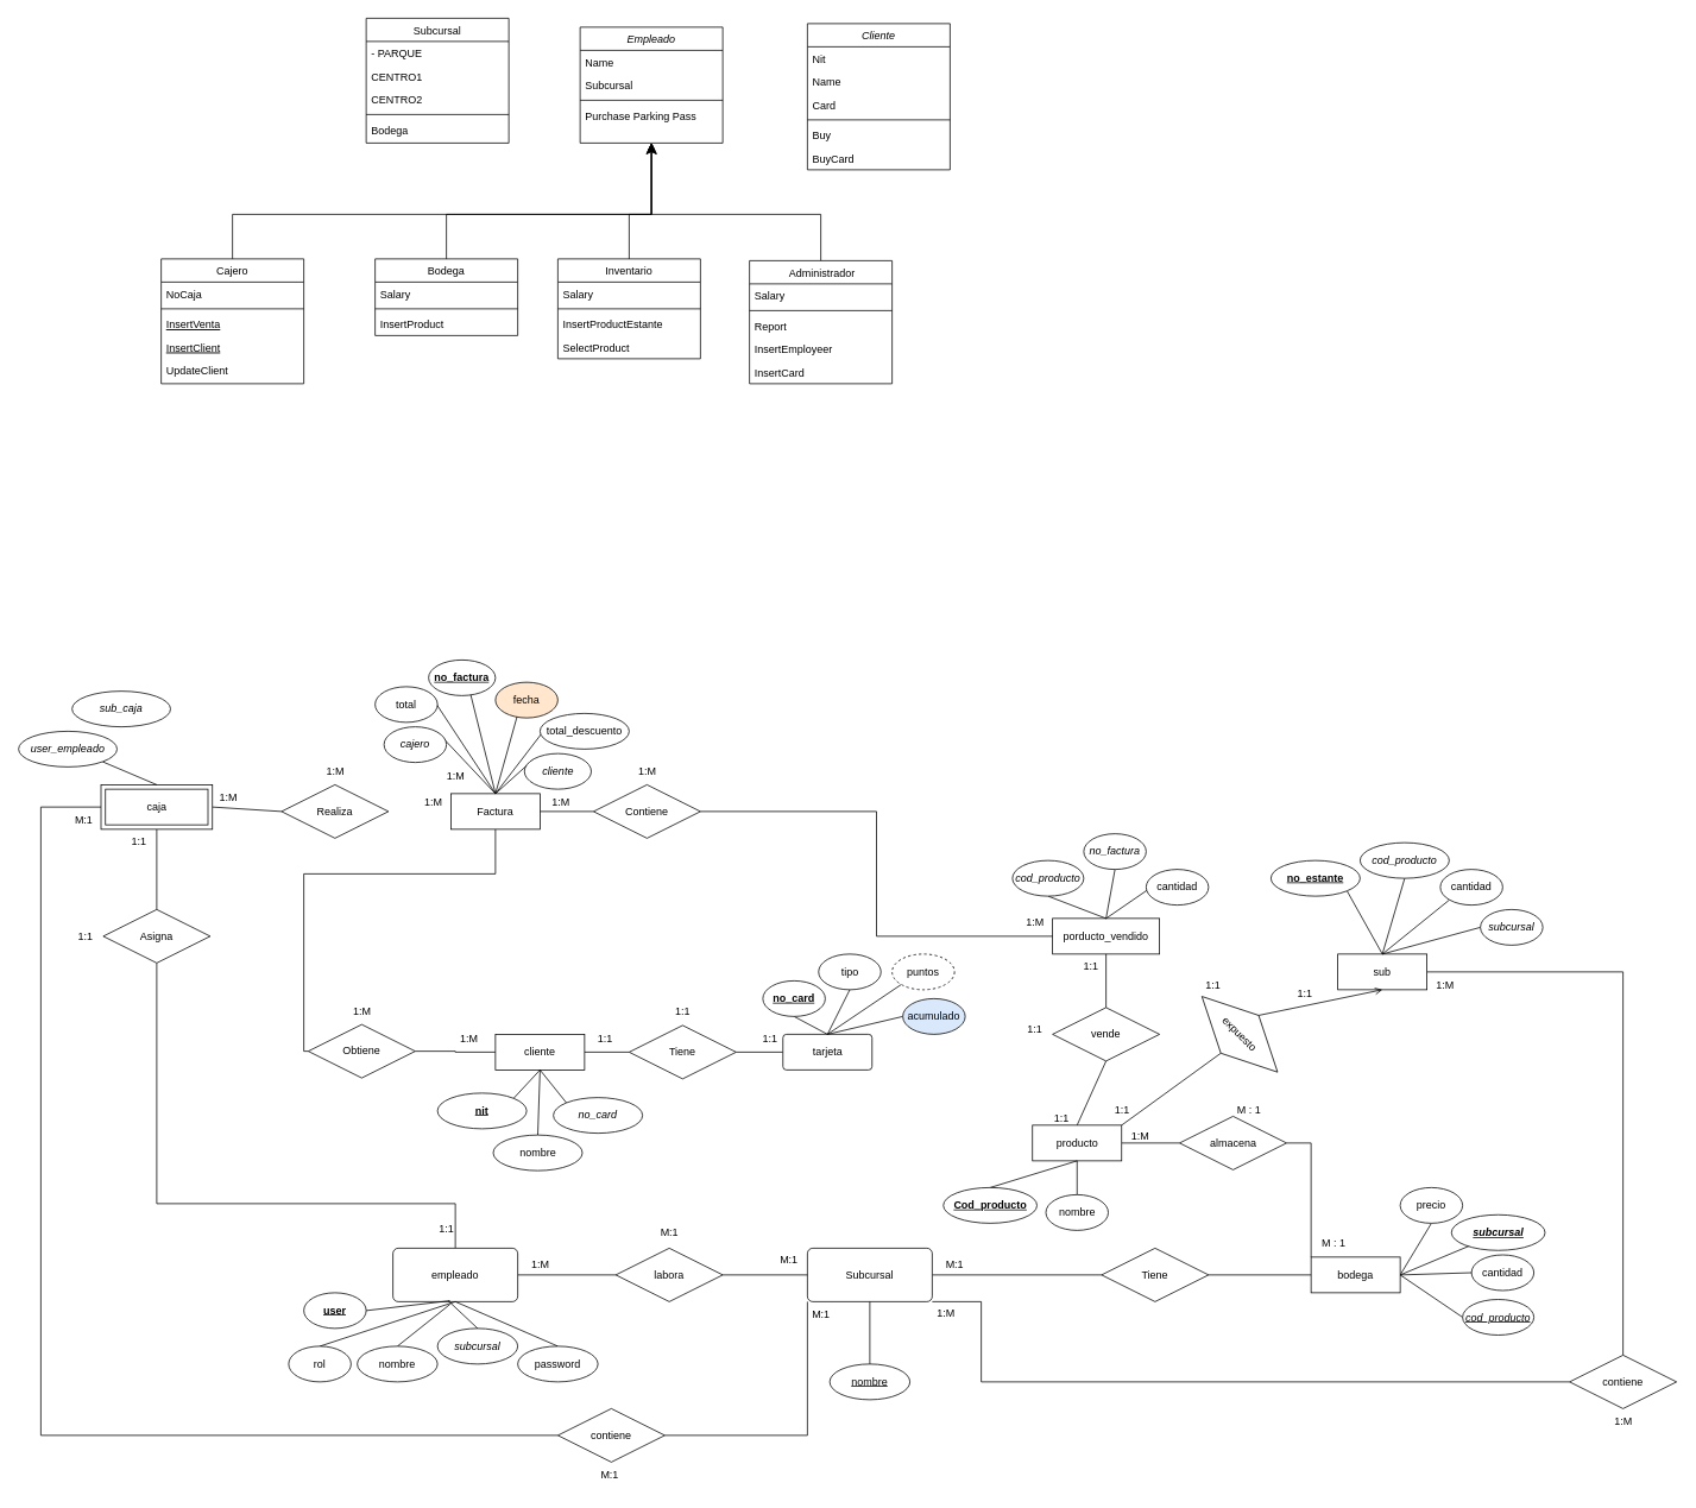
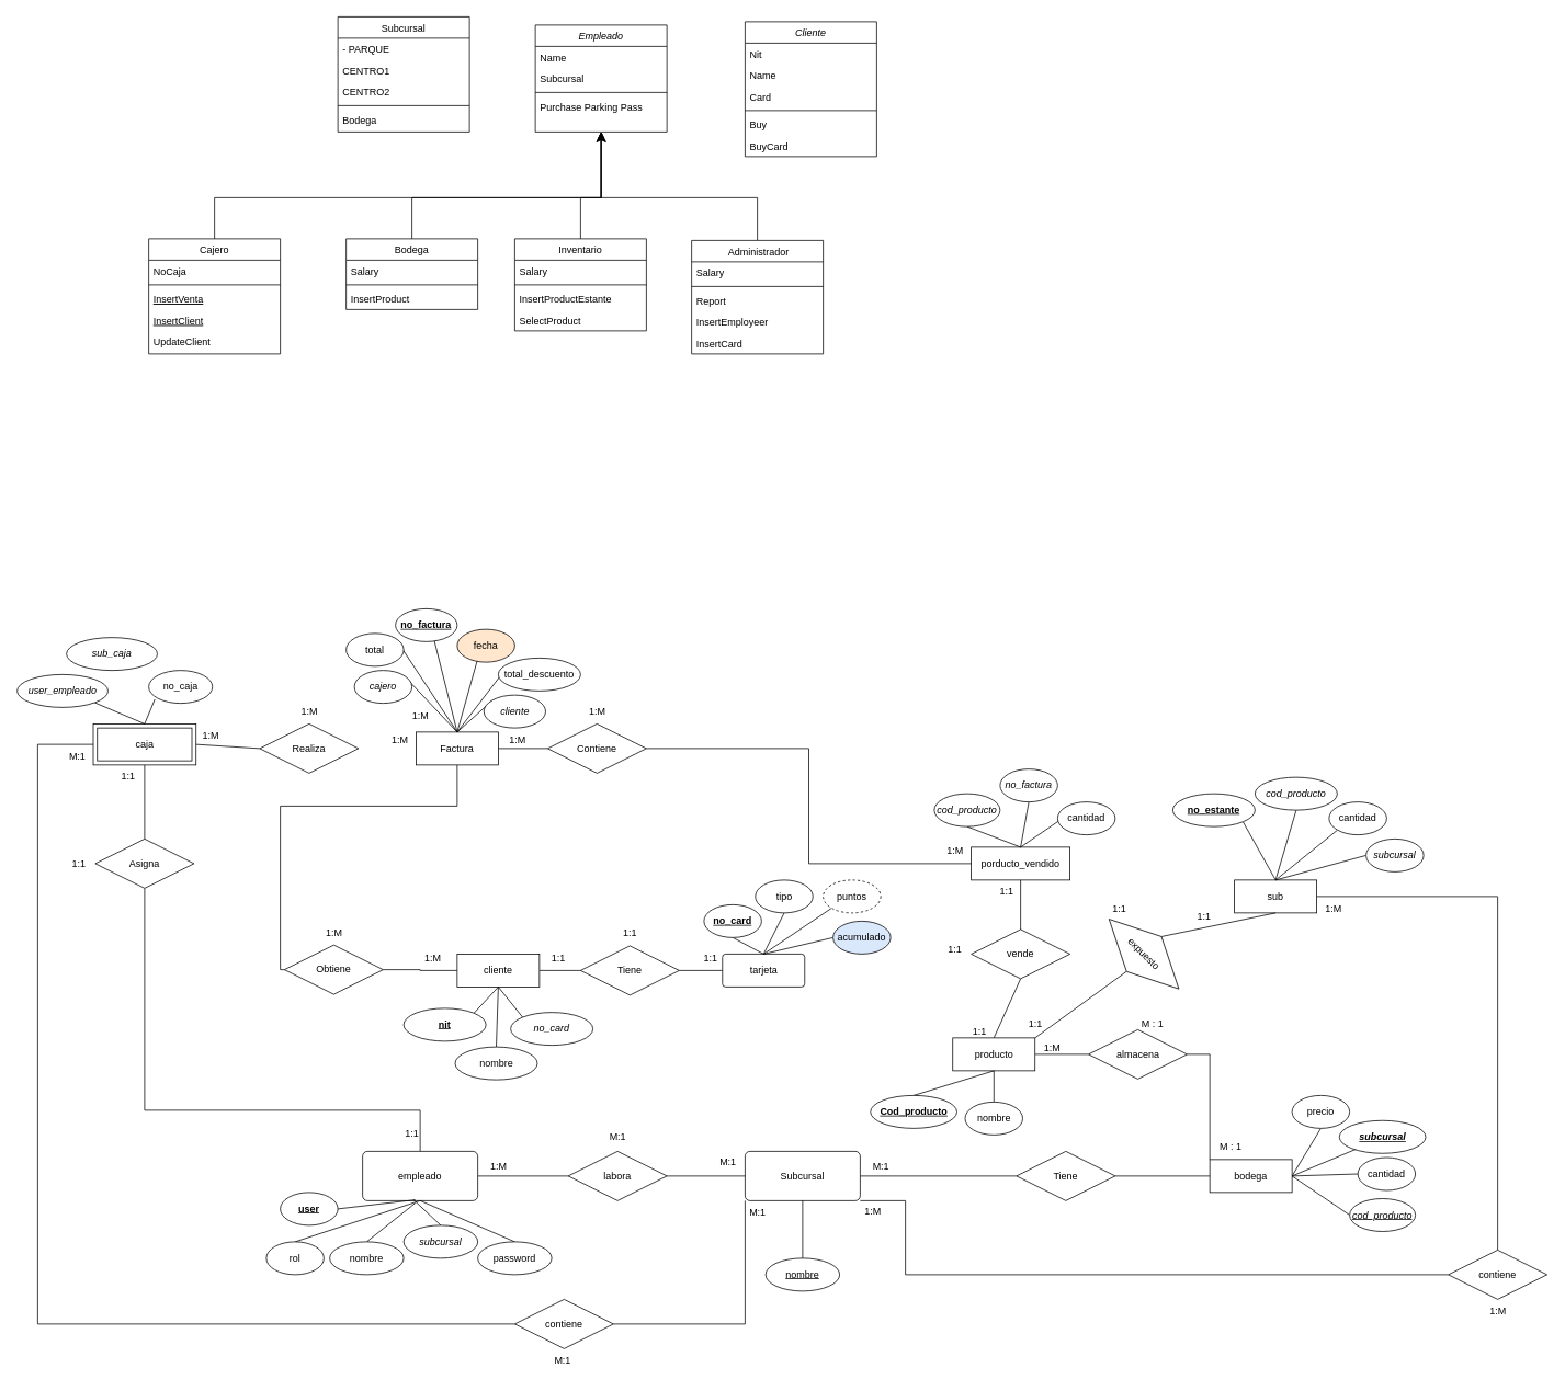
+ <mxCell id="61" value="no_caja" style="ellipse;whiteSpace=wrap;html=1;align=center;" parent="1" vertex="1"><mxGeometry x="180" y="815" width="77.5" height="40" as="geometry" /></mxCell>
+ <mxCell id="60" style="rounded=0;orthogonalLoop=1;jettySize=auto;html=1;exitX=0.096;exitY=0.879;exitDx=0;exitDy=0;entryX=0.5;entryY=0;entryDx=0;entryDy=0;endArrow=none;endFill=0;exitPerimeter=0;" parent="1" source="61" target="45" edge="1"><mxGeometry relative="1" as="geometry" /></mxCell>
- <mxCell id="132" style="rounded=0;orthogonalLoop=1;jettySize=auto;html=1;exitX=0.5;exitY=0;exitDx=0;exitDy=0;entryX=0.5;entryY=1;entryDx=0;entryDy=0;endArrow=open;endFill=0;" parent="1" source="133" target="89" edge="1"><mxGeometry relative="1" as="geometry" /></mxCell>
+ <mxCell id="132" style="rounded=0;orthogonalLoop=1;jettySize=auto;html=1;exitX=0.5;exitY=0;exitDx=0;exitDy=0;entryX=0.5;entryY=1;entryDx=0;entryDy=0;endArrow=none;endFill=0;" parent="1" source="133" target="89" edge="1"><mxGeometry relative="1" as="geometry" /></mxCell>
